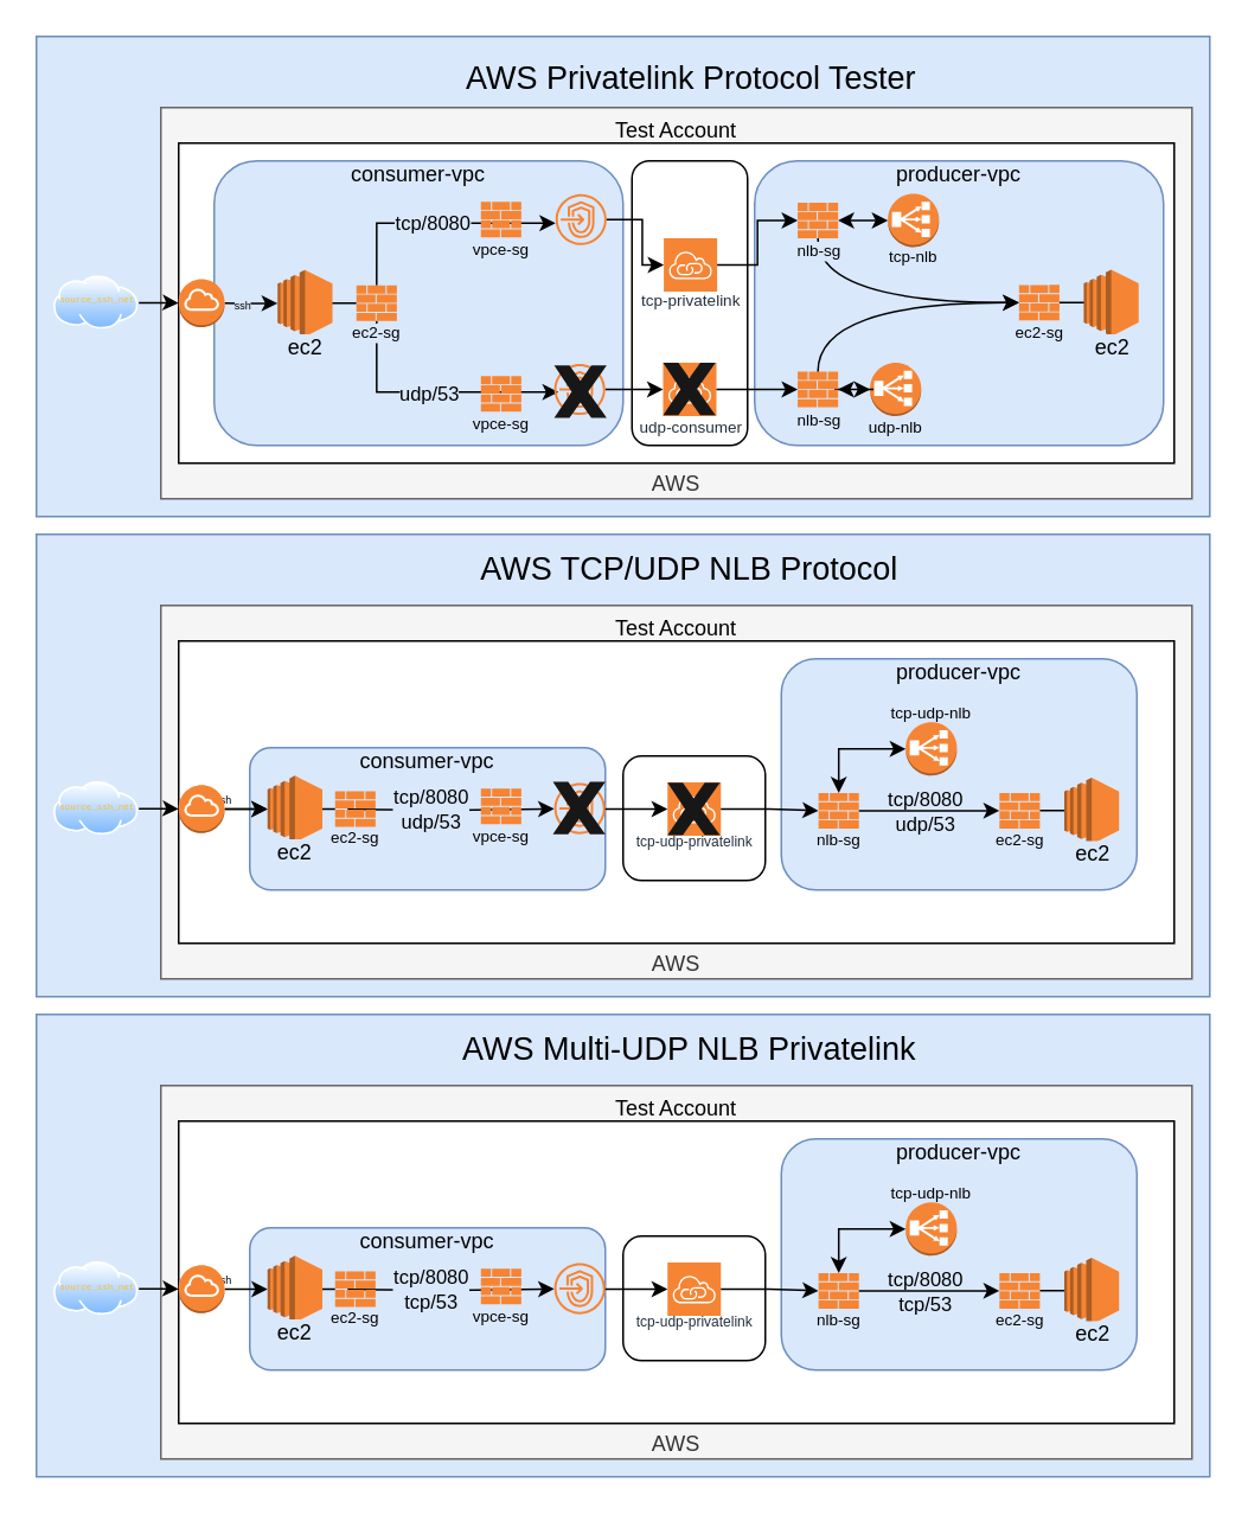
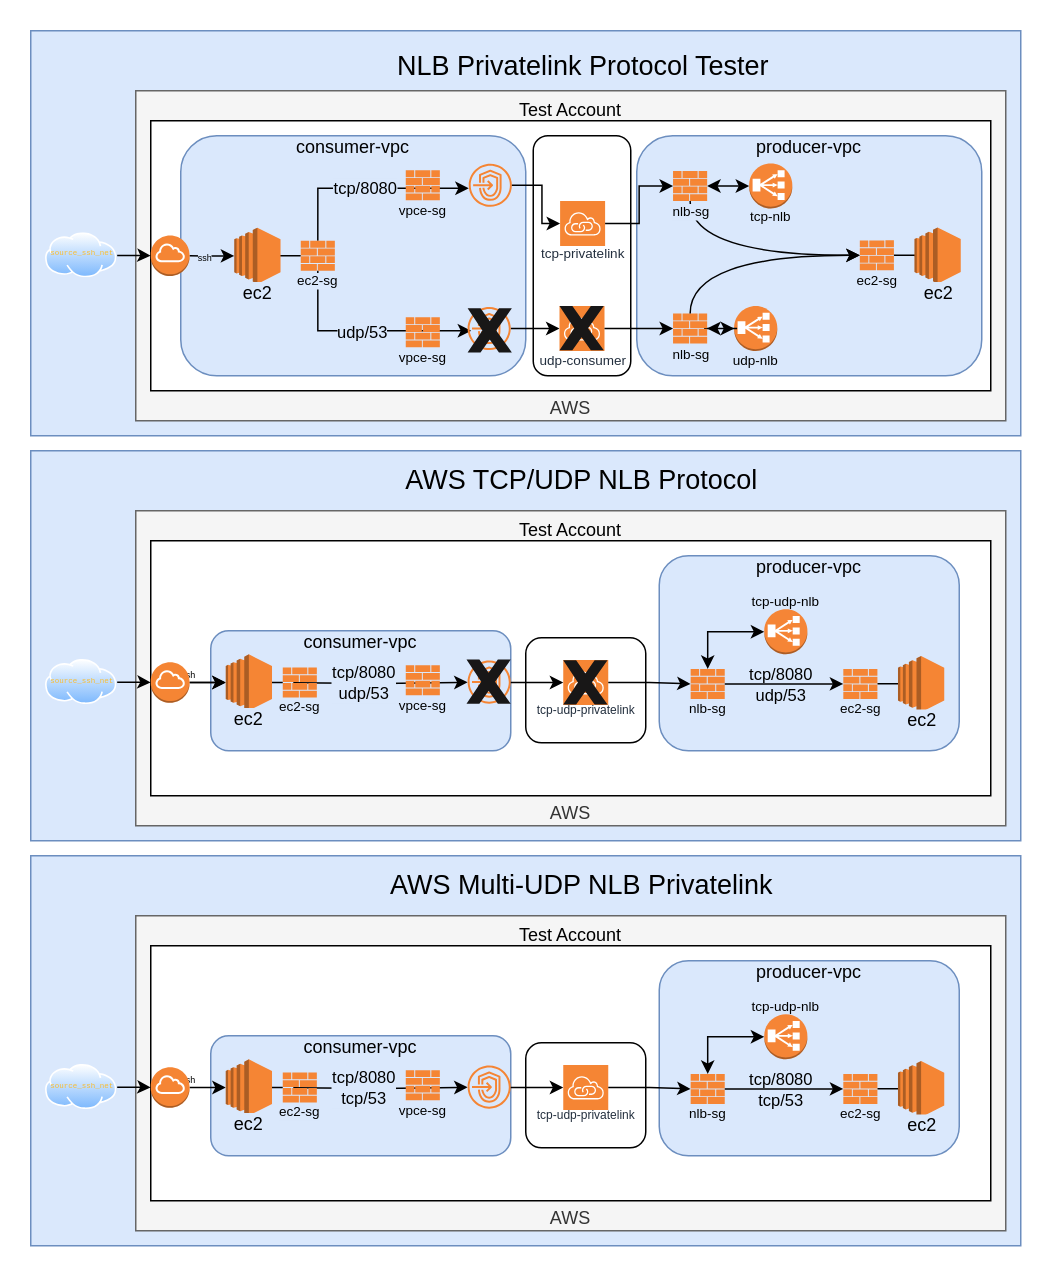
- <mxCell id="13" value="AWS Privatelink Protocol Tester" style="text;html=1;align=center;verticalAlign=middle;resizable=0;points=[];autosize=1;strokeColor=none;fillColor=none;fontSize=18;" parent="1" vertex="1"><mxGeometry x="247.9" y="24" width="280" height="40" as="geometry" /></mxCell>
+ <mxCell id="13" value="NLB Privatelink Protocol Tester" style="text;html=1;align=center;verticalAlign=middle;resizable=0;points=[];autosize=1;strokeColor=none;fillColor=none;fontSize=18;" parent="1" vertex="1"><mxGeometry x="247.9" y="24" width="280" height="40" as="geometry" /></mxCell>
